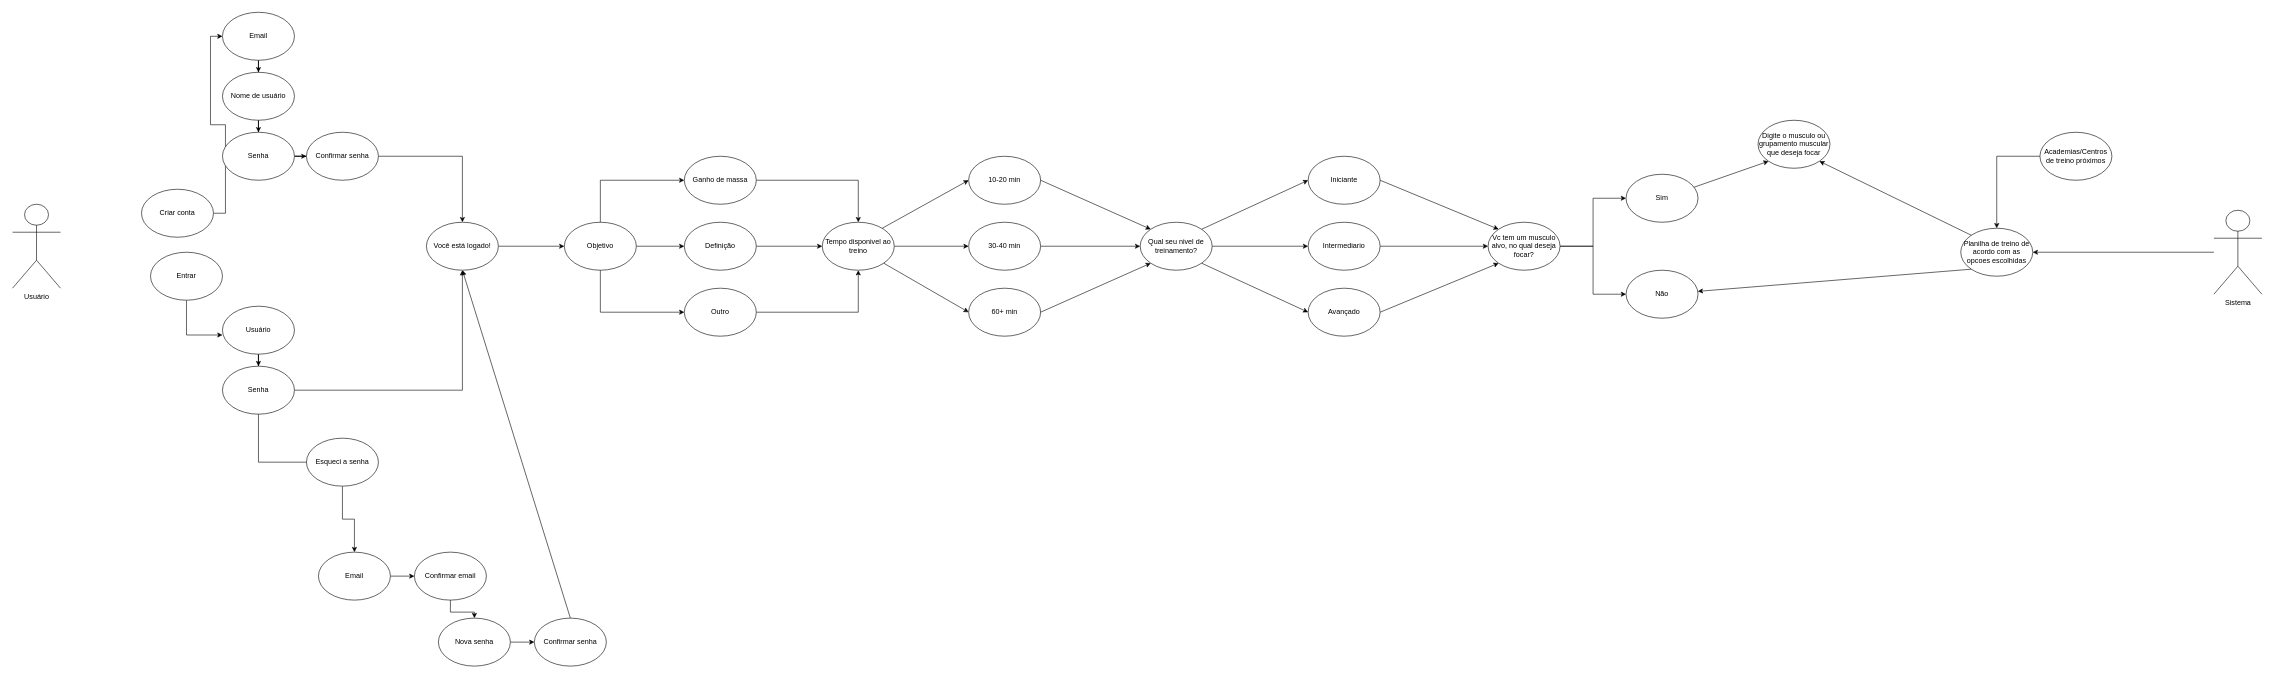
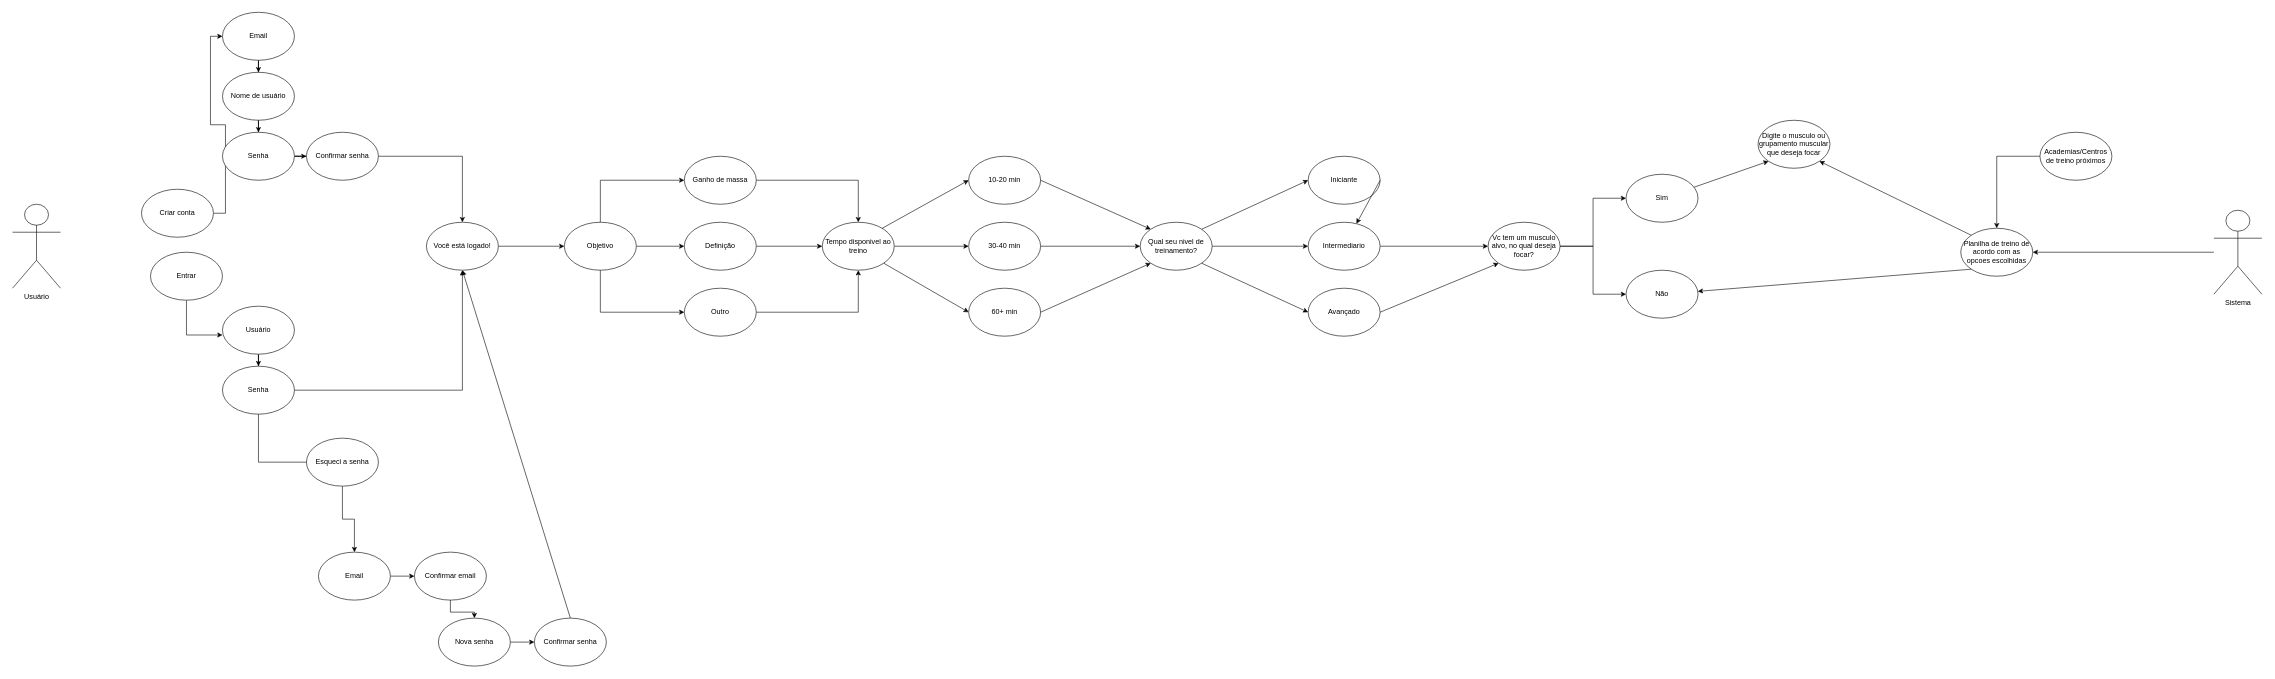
- <mxCell id="58" value="" style="endArrow=classic;html=1;rounded=0;entryX=0;entryY=0;entryDx=0;entryDy=0;exitX=1;exitY=0.5;exitDx=0;exitDy=0;" edge="1" parent="1" source="49" target="57"><mxGeometry width="50" height="50" relative="1" as="geometry"><mxPoint x="2060" y="380" as="sourcePoint" /><mxPoint x="2110" y="330" as="targetPoint" /></mxGeometry></mxCell>
+ <mxCell id="58" value="" style="endArrow=classic;html=1;rounded=0;exitX=1;exitY=0.5;exitDx=0;exitDy=0;" edge="1" parent="1" source="49" target="51"><mxGeometry width="50" height="50" relative="1" as="geometry"><mxPoint x="2060" y="380" as="sourcePoint" /><mxPoint x="2110" y="330" as="targetPoint" /></mxGeometry></mxCell>
